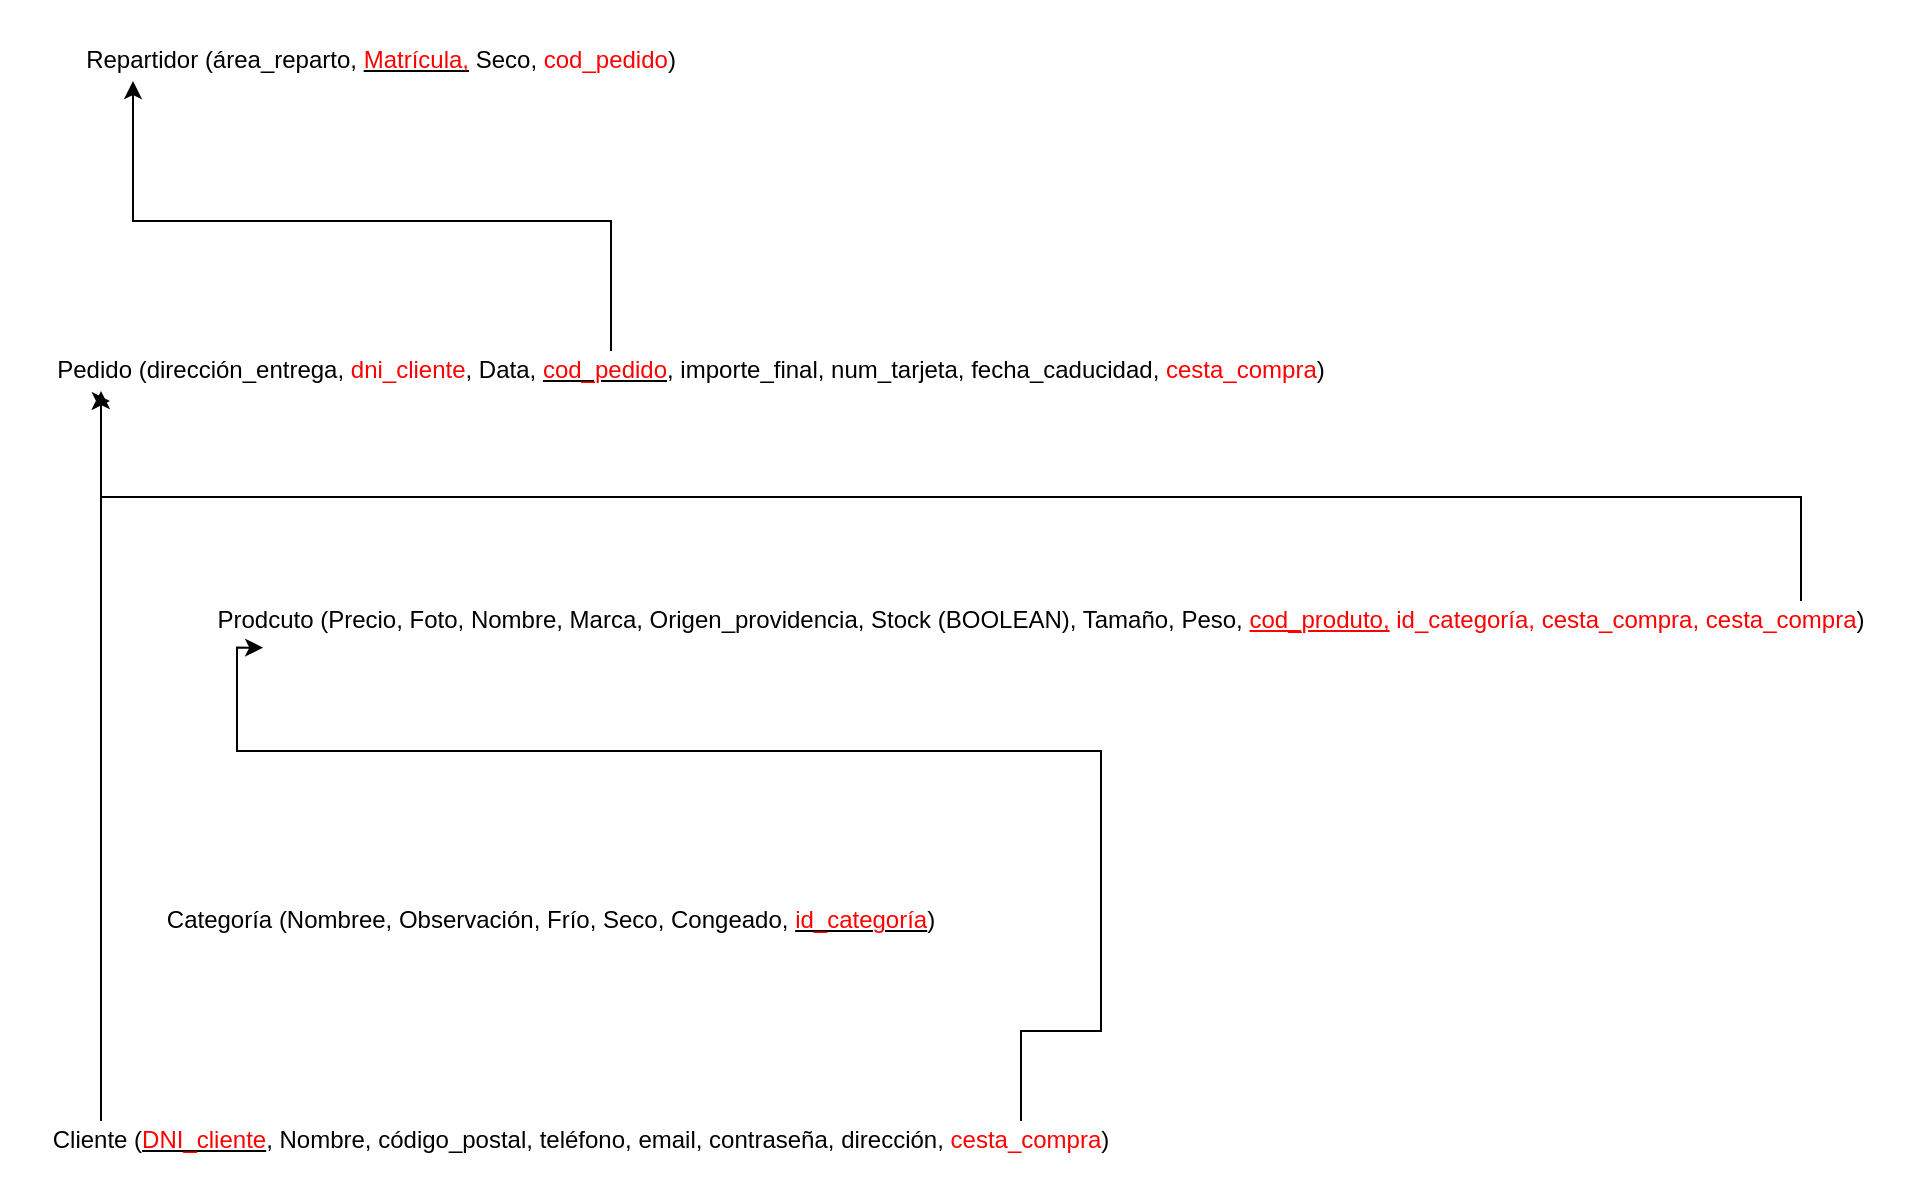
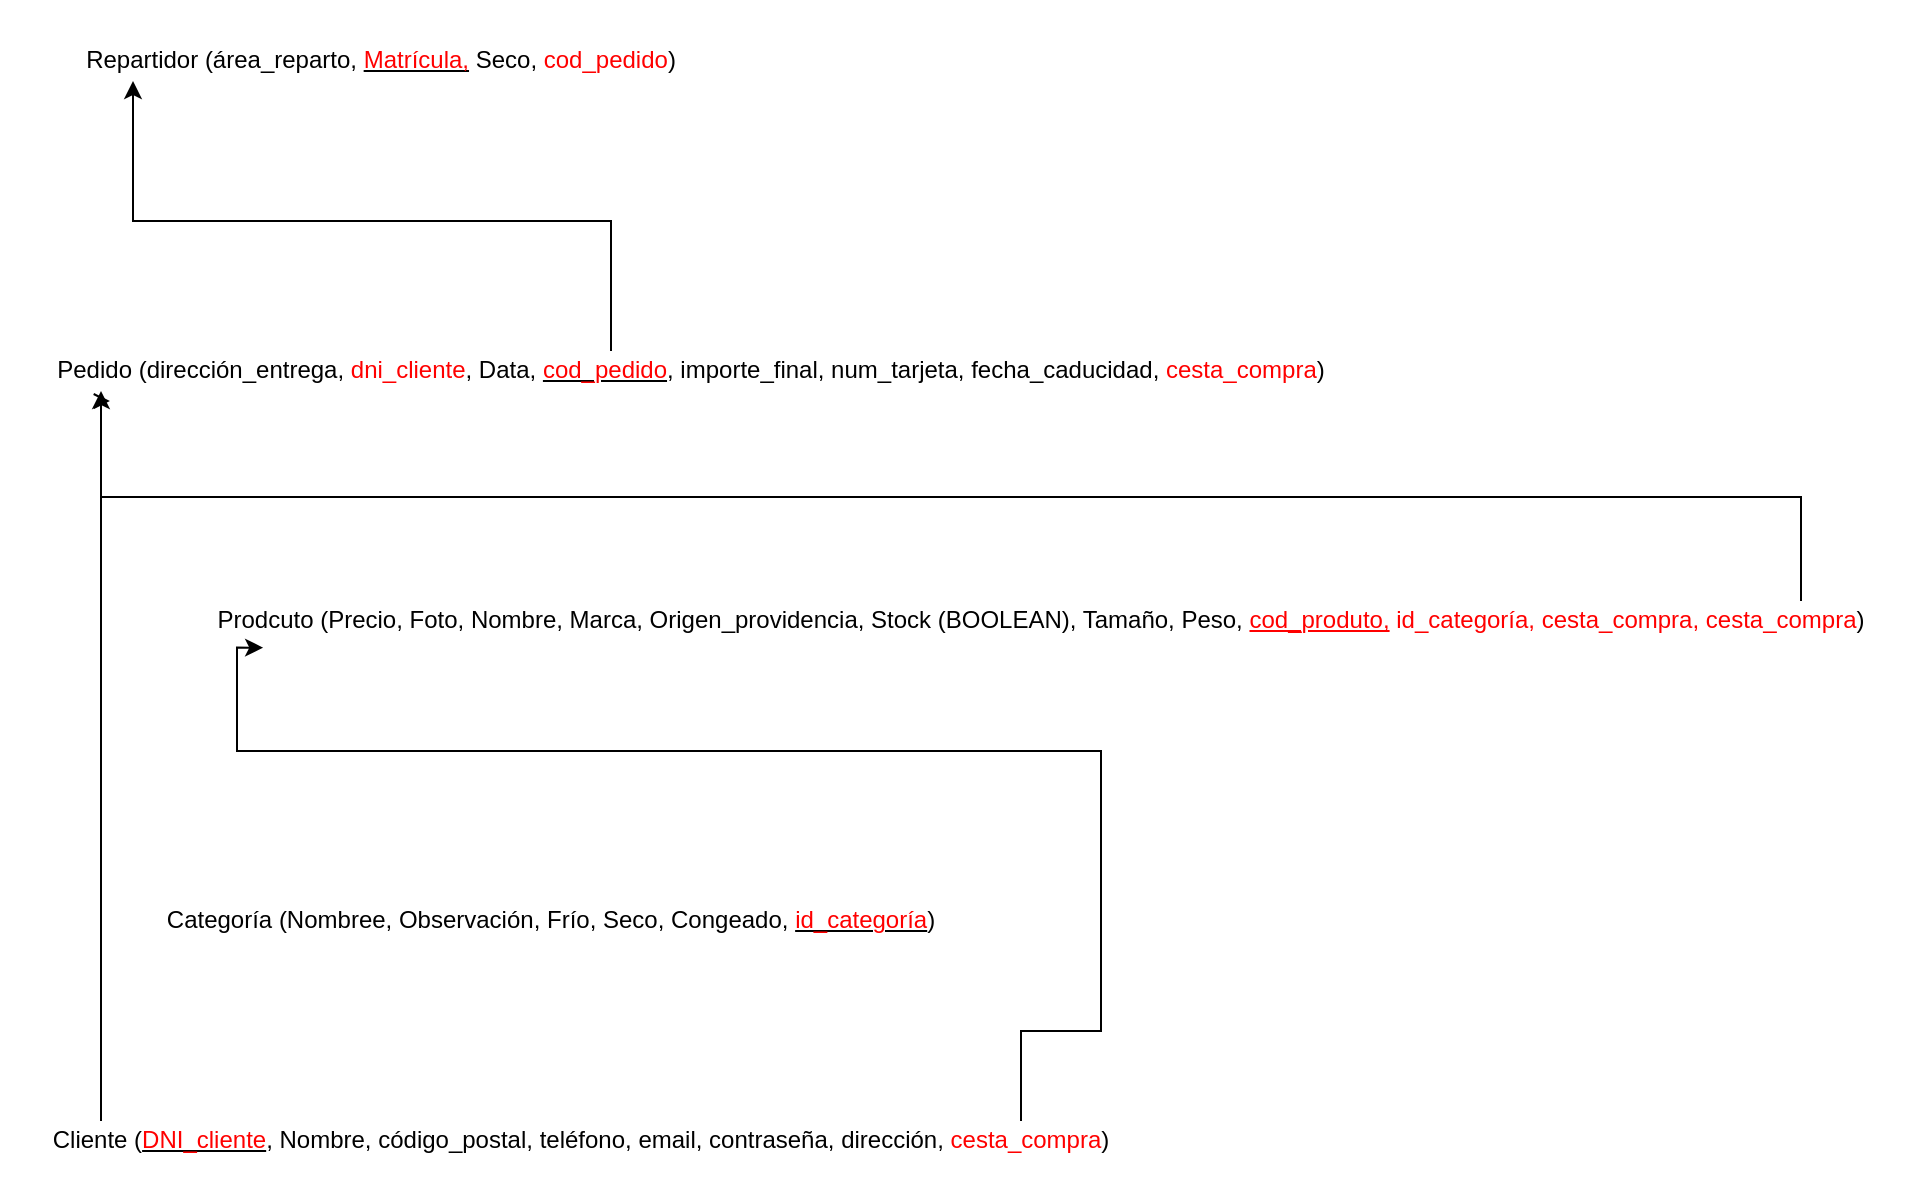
- <mxCell id="7" style="edgeStyle=orthogonalEdgeStyle;rounded=0;orthogonalLoop=1;jettySize=auto;html=1;entryX=0.053;entryY=1.25;entryDx=0;entryDy=0;entryPerimeter=0;" edge="1" parent="1" source="8" target="3"><mxGeometry relative="1" as="geometry"><Array as="points"><mxPoint x="900" y="248" /><mxPoint x="50" y="248" /><mxPoint x="50" y="200" /></Array></mxGeometry></mxCell>
+ <mxCell id="7" style="edgeStyle=orthogonalEdgeStyle;rounded=0;orthogonalLoop=1;jettySize=auto;html=1;entryX=0.053;entryY=1.25;entryDx=0;entryDy=0;entryPerimeter=0;endArrow=open;" edge="1" parent="1" source="8" target="3"><mxGeometry relative="1" as="geometry"><Array as="points"><mxPoint x="900" y="248" /><mxPoint x="50" y="248" /><mxPoint x="50" y="200" /></Array></mxGeometry></mxCell>
